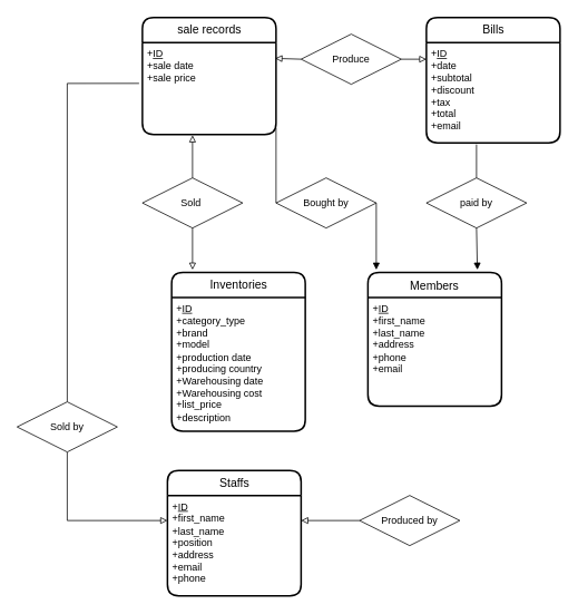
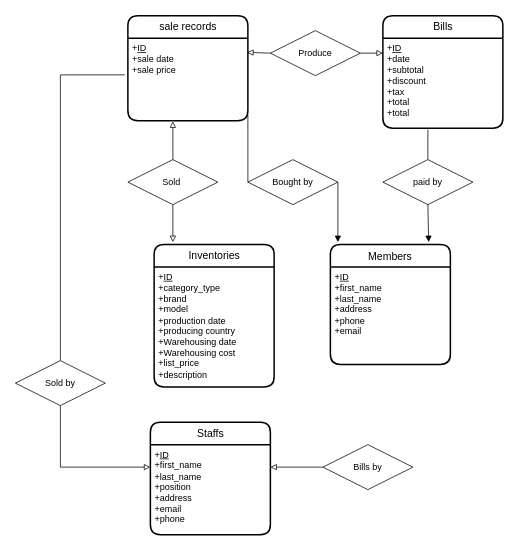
- <mxCell id="11" value="+&lt;u&gt;ID&lt;/u&gt;&lt;br&gt;+date&lt;br&gt;+subtotal&lt;br&gt;+discount&lt;br&gt;+tax&lt;br&gt;+total&lt;br&gt;+email" style="align=left;strokeColor=none;fillColor=none;spacingLeft=4;fontSize=12;verticalAlign=top;resizable=0;rotatable=0;part=1;html=1;" parent="10" vertex="1"><mxGeometry y="30" width="160" height="120" as="geometry" /></mxCell>
+ <mxCell id="11" value="+&lt;u&gt;ID&lt;/u&gt;&lt;br&gt;+date&lt;br&gt;+subtotal&lt;br&gt;+discount&lt;br&gt;+tax&lt;br&gt;+total&lt;br&gt;+total" style="align=left;strokeColor=none;fillColor=none;spacingLeft=4;fontSize=12;verticalAlign=top;resizable=0;rotatable=0;part=1;html=1;" parent="10" vertex="1"><mxGeometry y="30" width="160" height="120" as="geometry" /></mxCell>
- <mxCell id="18" value="Produced by" style="shape=rhombus;perimeter=rhombusPerimeter;whiteSpace=wrap;html=1;align=center;" parent="1" vertex="1"><mxGeometry x="430" y="592" width="120" height="60" as="geometry" /></mxCell>
+ <mxCell id="18" value="Bills by" style="shape=rhombus;perimeter=rhombusPerimeter;whiteSpace=wrap;html=1;align=center;" parent="1" vertex="1"><mxGeometry x="430" y="592" width="120" height="60" as="geometry" /></mxCell>
